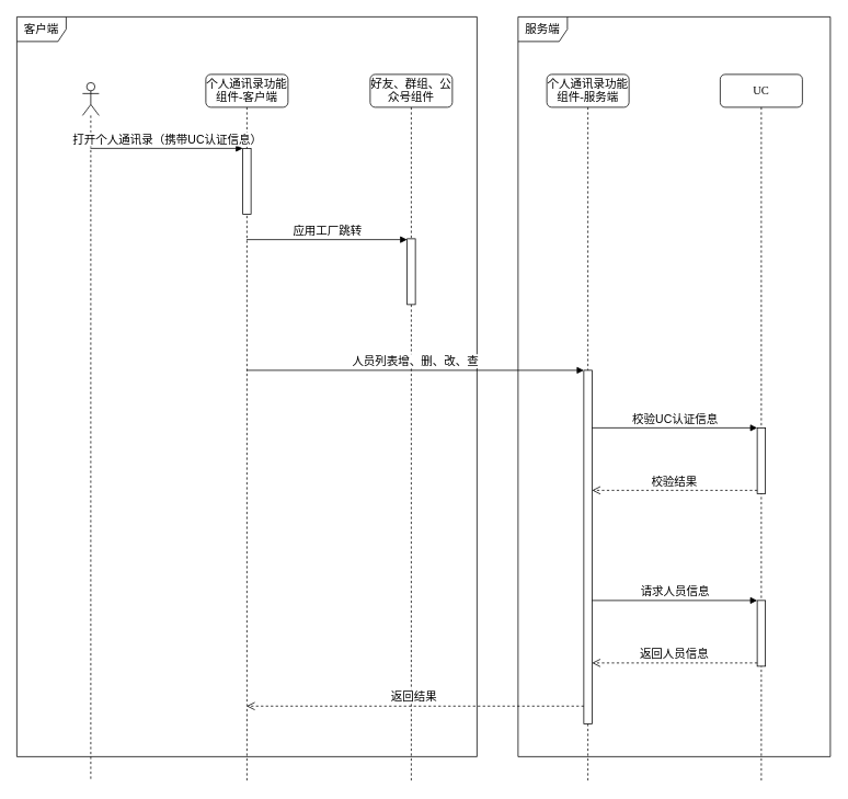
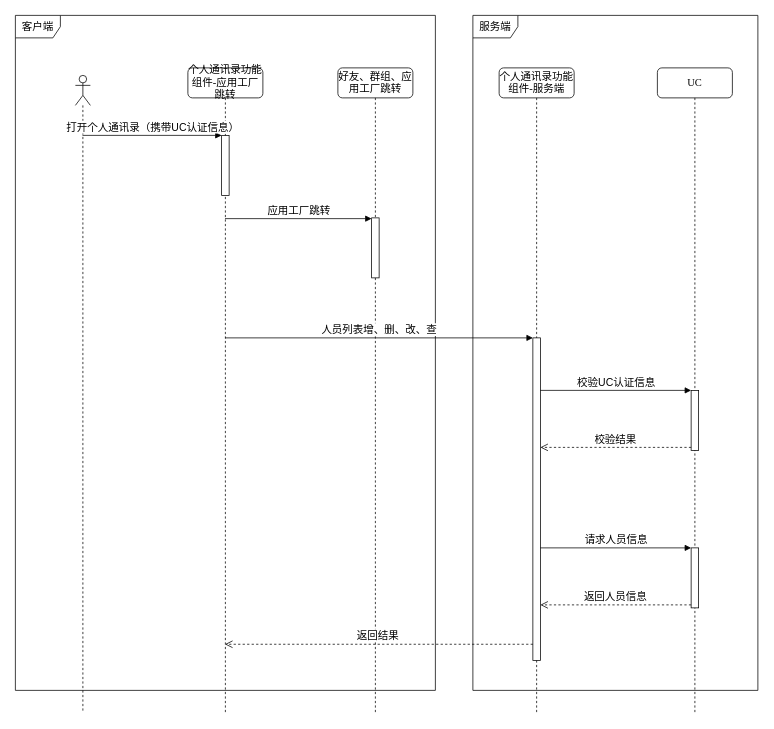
- <mxCell id="10" value="个人通讯录功能组件-客户端" style="shape=umlLifeline;perimeter=lifelinePerimeter;whiteSpace=wrap;html=1;container=1;collapsible=0;recursiveResize=0;outlineConnect=0;rounded=1;shadow=0;comic=0;labelBackgroundColor=none;strokeWidth=1;fontFamily=Verdana;fontSize=14;align=center;" parent="1" vertex="1"><mxGeometry x="250" y="90" width="100" height="860" as="geometry" /></mxCell>
+ <mxCell id="10" value="个人通讯录功能组件-应用工厂跳转" style="shape=umlLifeline;perimeter=lifelinePerimeter;whiteSpace=wrap;html=1;container=1;collapsible=0;recursiveResize=0;outlineConnect=0;rounded=1;shadow=0;comic=0;labelBackgroundColor=none;strokeWidth=1;fontFamily=Verdana;fontSize=14;align=center;" parent="1" vertex="1"><mxGeometry x="250" y="90" width="100" height="860" as="geometry" /></mxCell>
- <mxCell id="4" value="好友、群组、公众号组件" style="shape=umlLifeline;perimeter=lifelinePerimeter;whiteSpace=wrap;html=1;container=1;collapsible=0;recursiveResize=0;outlineConnect=0;rounded=1;shadow=0;comic=0;labelBackgroundColor=none;strokeWidth=1;fontFamily=Verdana;fontSize=14;align=center;" parent="1" vertex="1"><mxGeometry x="450" y="90" width="100" height="860" as="geometry" /></mxCell>
+ <mxCell id="4" value="好友、群组、应用工厂跳转" style="shape=umlLifeline;perimeter=lifelinePerimeter;whiteSpace=wrap;html=1;container=1;collapsible=0;recursiveResize=0;outlineConnect=0;rounded=1;shadow=0;comic=0;labelBackgroundColor=none;strokeWidth=1;fontFamily=Verdana;fontSize=14;align=center;" parent="1" vertex="1"><mxGeometry x="450" y="90" width="100" height="860" as="geometry" /></mxCell>
